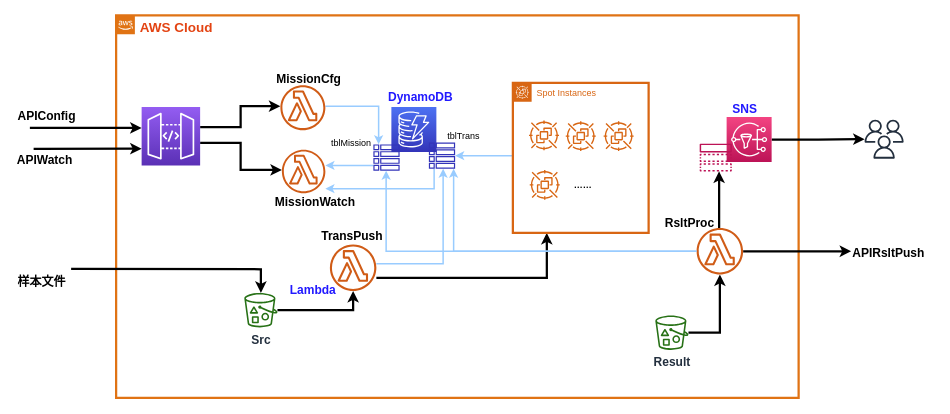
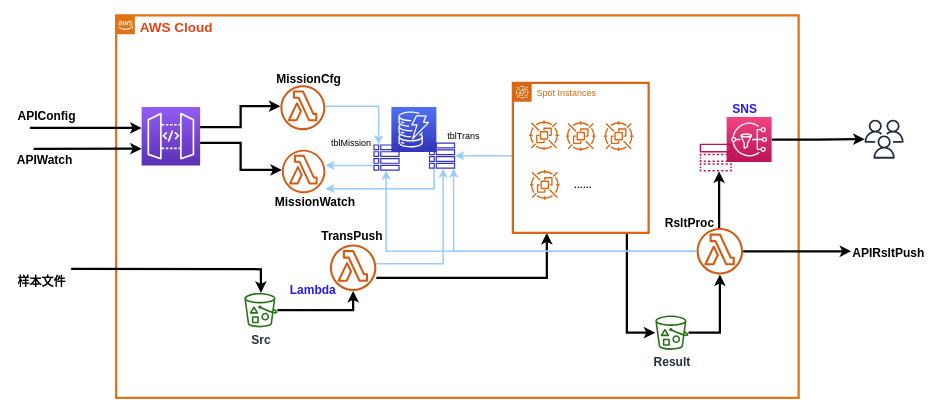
- <mxCell id="50" value="DynamoDB" style="text;html=1;resizable=0;points=[];autosize=1;align=left;verticalAlign=top;spacingTop=-4;fontSize=16;fontColor=#2119FF;fontStyle=1" parent="1" vertex="1"><mxGeometry x="515" y="117" width="100" height="20" as="geometry" /></mxCell>
+ <mxCell id="19" style="edgeStyle=orthogonalEdgeStyle;rounded=0;orthogonalLoop=1;jettySize=auto;html=1;strokeWidth=3;" parent="1" source="21" target="29" edge="1"><mxGeometry relative="1" as="geometry"><Array as="points"><mxPoint x="835" y="410" /><mxPoint x="835" y="410" /></Array></mxGeometry></mxCell>
